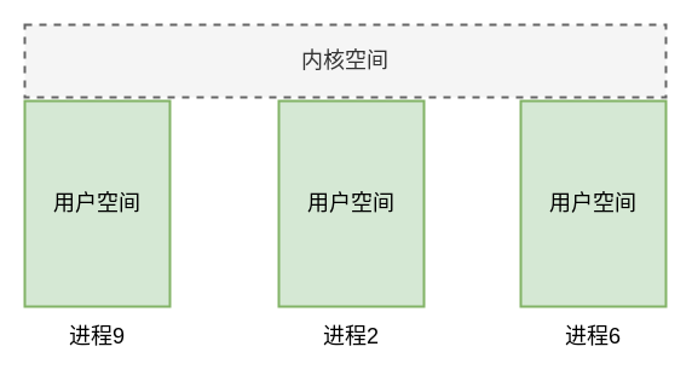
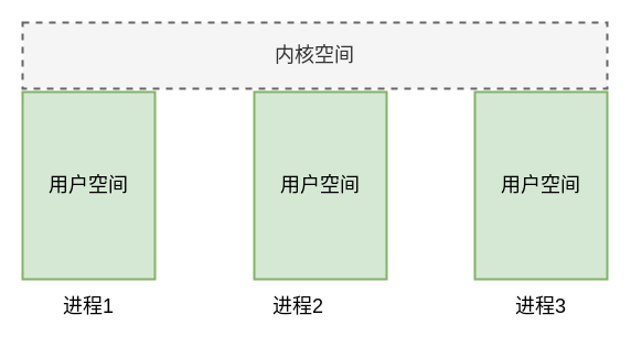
- <mxCell id="6" value="进程9" style="text;html=1;strokeColor=none;fillColor=none;align=center;verticalAlign=middle;whiteSpace=wrap;rounded=0;strokeWidth=2;fontSize=18;" vertex="1" parent="1"><mxGeometry x="50" y="263" width="60" height="30" as="geometry" /></mxCell>
+ <mxCell id="6" value="进程1" style="text;html=1;strokeColor=none;fillColor=none;align=center;verticalAlign=middle;whiteSpace=wrap;rounded=0;strokeWidth=2;fontSize=18;" vertex="1" parent="1"><mxGeometry x="50" y="263" width="60" height="30" as="geometry" /></mxCell>
- <mxCell id="7" value="进程2" style="text;html=1;strokeColor=none;fillColor=none;align=center;verticalAlign=middle;whiteSpace=wrap;rounded=0;strokeWidth=2;fontSize=18;" vertex="1" parent="1"><mxGeometry x="260" y="263" width="60" height="30" as="geometry" /></mxCell>
+ <mxCell id="7" value="进程2" style="text;html=1;strokeColor=none;fillColor=none;align=center;verticalAlign=middle;whiteSpace=wrap;rounded=0;strokeWidth=2;fontSize=18;" vertex="1" parent="1"><mxGeometry x="240" y="263" width="60" height="30" as="geometry" /></mxCell>
- <mxCell id="8" value="进程6" style="text;html=1;strokeColor=none;fillColor=none;align=center;verticalAlign=middle;whiteSpace=wrap;rounded=0;strokeWidth=2;fontSize=18;" vertex="1" parent="1"><mxGeometry x="460" y="263" width="60" height="30" as="geometry" /></mxCell>
+ <mxCell id="8" value="进程3" style="text;html=1;strokeColor=none;fillColor=none;align=center;verticalAlign=middle;whiteSpace=wrap;rounded=0;strokeWidth=2;fontSize=18;" vertex="1" parent="1"><mxGeometry x="460" y="263" width="60" height="30" as="geometry" /></mxCell>
